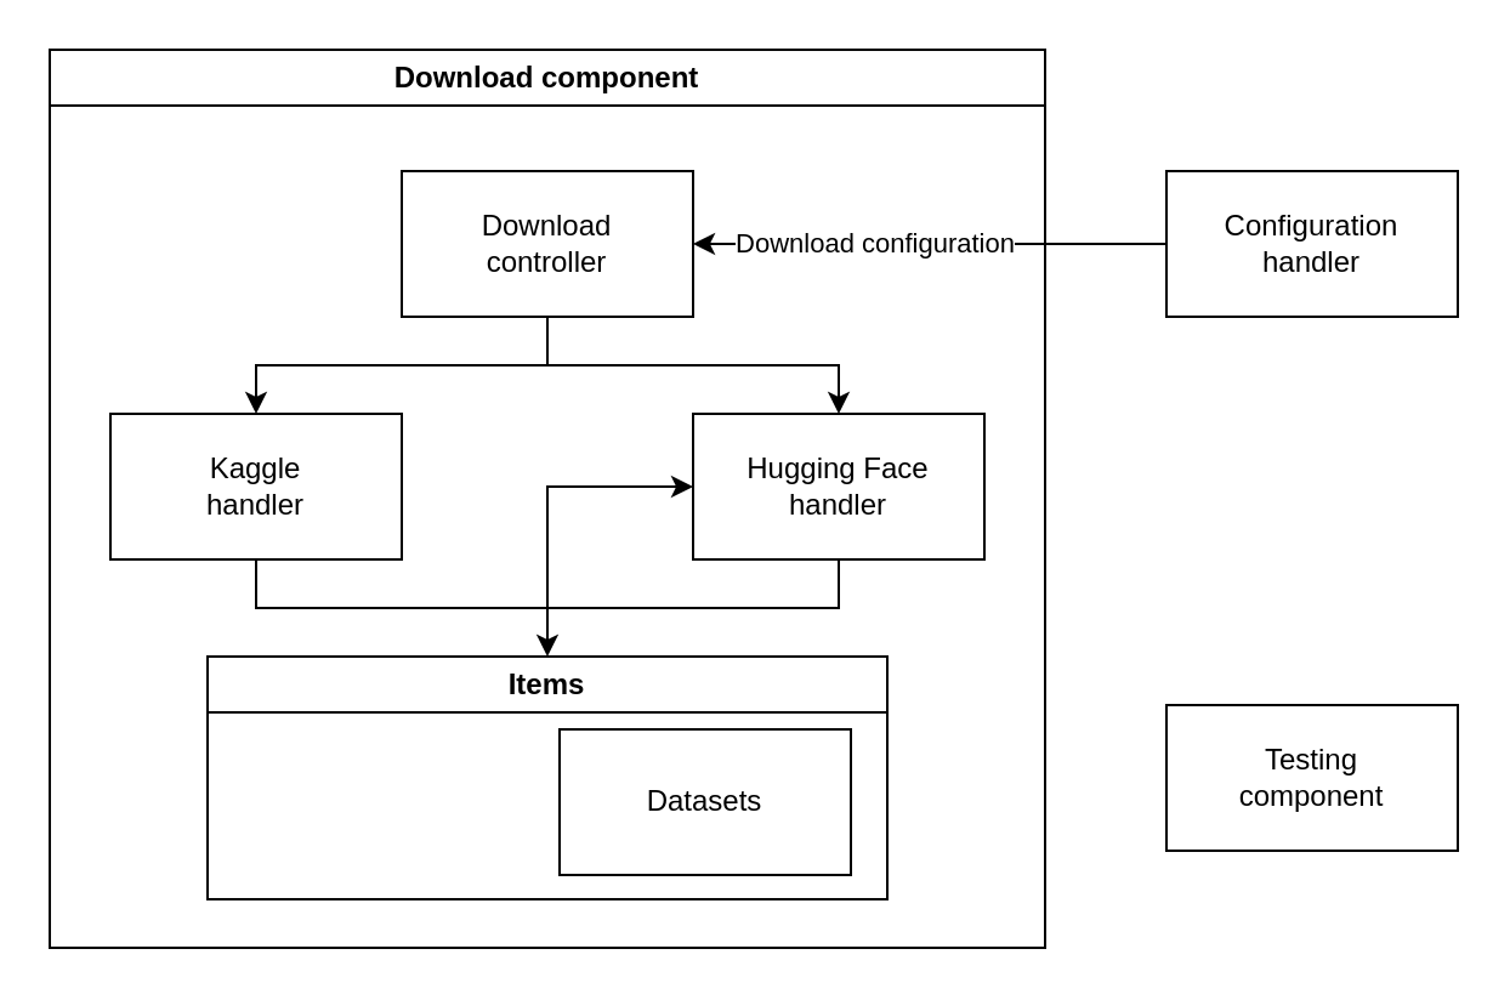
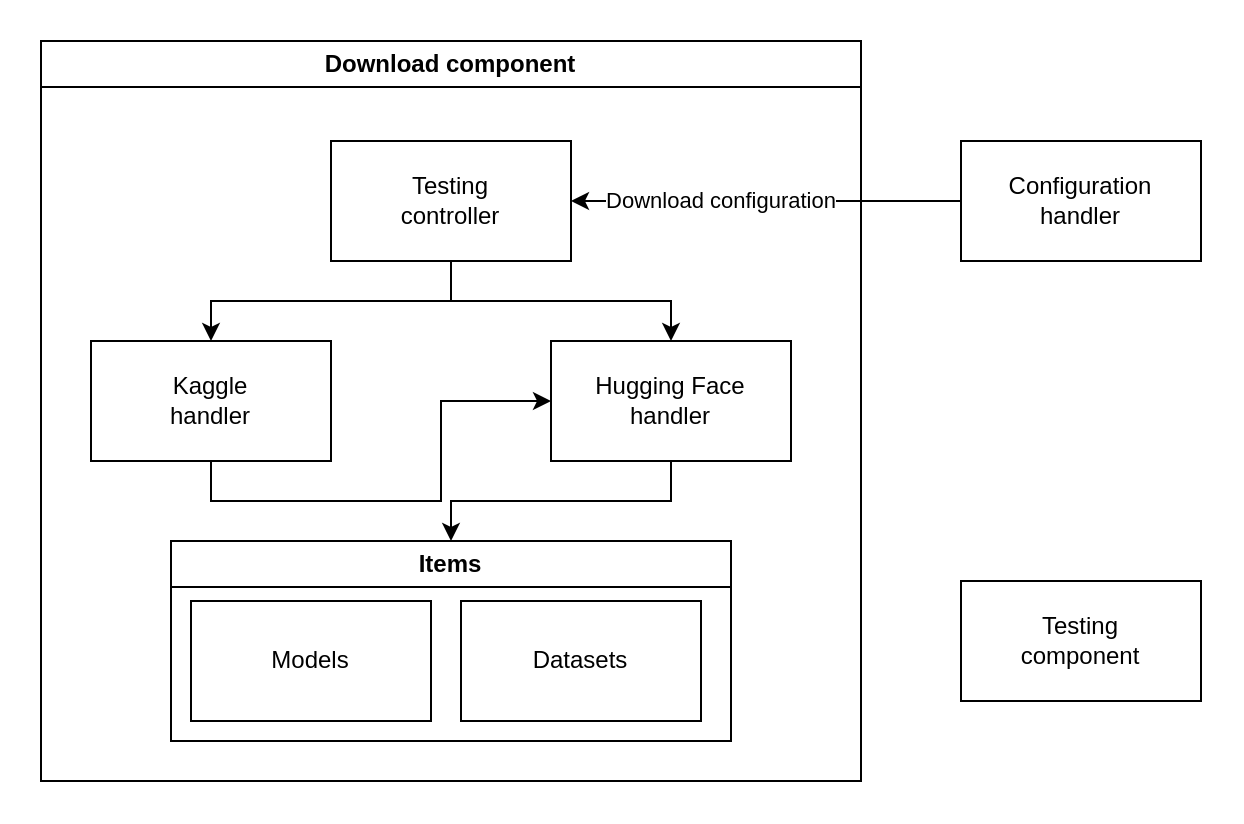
- <mxCell id="5" value="Download&lt;div&gt;controller&lt;/div&gt;" style="rounded=0;whiteSpace=wrap;html=1;" vertex="1" parent="2"><mxGeometry x="145" y="50" width="120" height="60" as="geometry" /></mxCell>
+ <mxCell id="5" value="Testing&lt;div&gt;controller&lt;/div&gt;" style="rounded=0;whiteSpace=wrap;html=1;" vertex="1" parent="2"><mxGeometry x="145" y="50" width="120" height="60" as="geometry" /></mxCell>
- <mxCell id="9" value="Hugging Face&lt;div&gt;handler&lt;/div&gt;" style="rounded=0;whiteSpace=wrap;html=1;" vertex="1" parent="2"><mxGeometry x="265" y="150" width="120" height="60" as="geometry" /></mxCell>
+ <mxCell id="9" value="Hugging Face&lt;div&gt;handler&lt;/div&gt;" style="rounded=0;whiteSpace=wrap;html=1;" vertex="1" parent="2"><mxGeometry x="255" y="150" width="120" height="60" as="geometry" /></mxCell>
+ <mxCell id="11" value="Models" style="rounded=0;whiteSpace=wrap;html=1;" vertex="1" parent="10"><mxGeometry x="10" y="30" width="120" height="60" as="geometry" /></mxCell>
